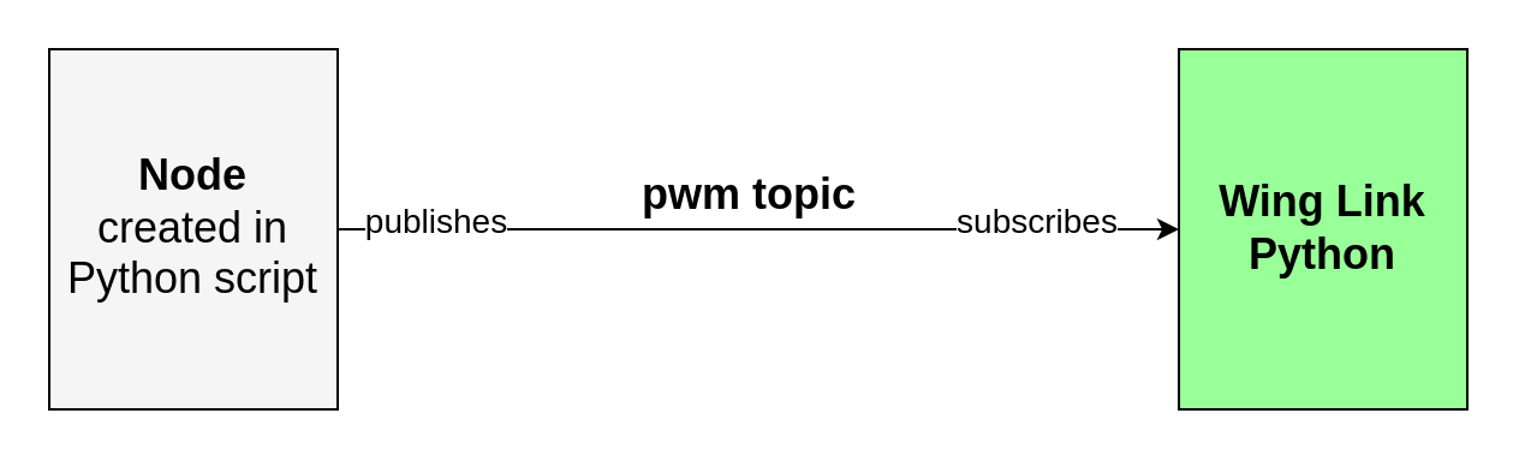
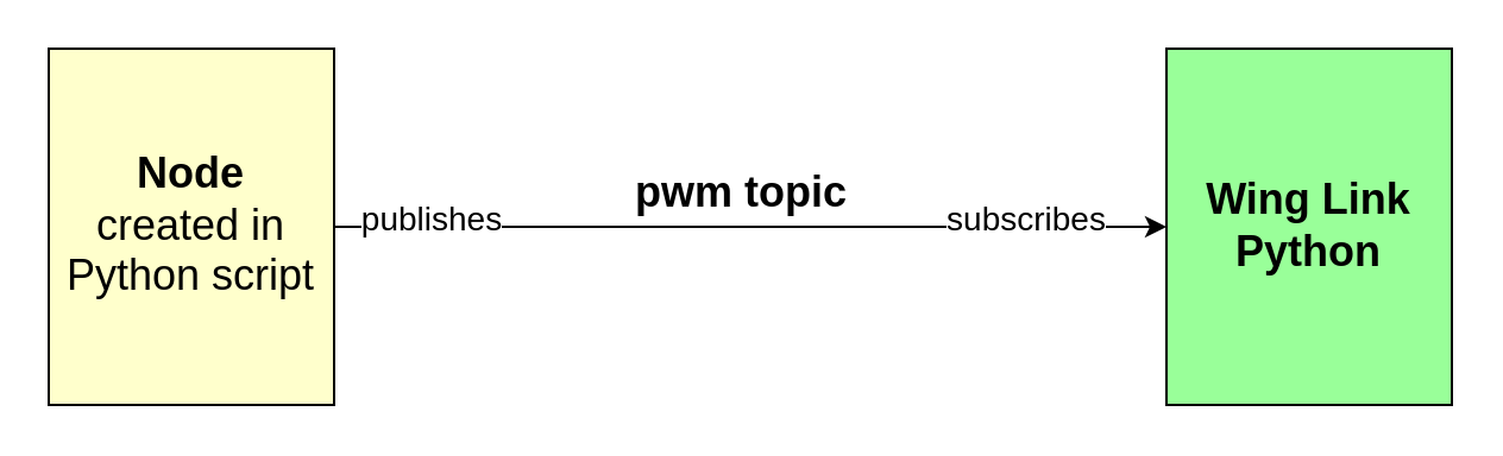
- <mxCell id="6" value="&lt;font style=&quot;font-size: 18px&quot;&gt;&lt;b&gt;Node&lt;/b&gt;&lt;br&gt;created in Python script&lt;/font&gt;" style="rounded=0;whiteSpace=wrap;html=1;fillColor=#f5f5f5;" vertex="1" parent="1"><mxGeometry x="20" y="20" width="120" height="150" as="geometry" /></mxCell>
+ <mxCell id="6" value="&lt;font style=&quot;font-size: 18px&quot;&gt;&lt;b&gt;Node&lt;/b&gt;&lt;br&gt;created in Python script&lt;/font&gt;" style="rounded=0;whiteSpace=wrap;html=1;fillColor=#FFFFCC;" vertex="1" parent="1"><mxGeometry x="20" y="20" width="120" height="150" as="geometry" /></mxCell>
